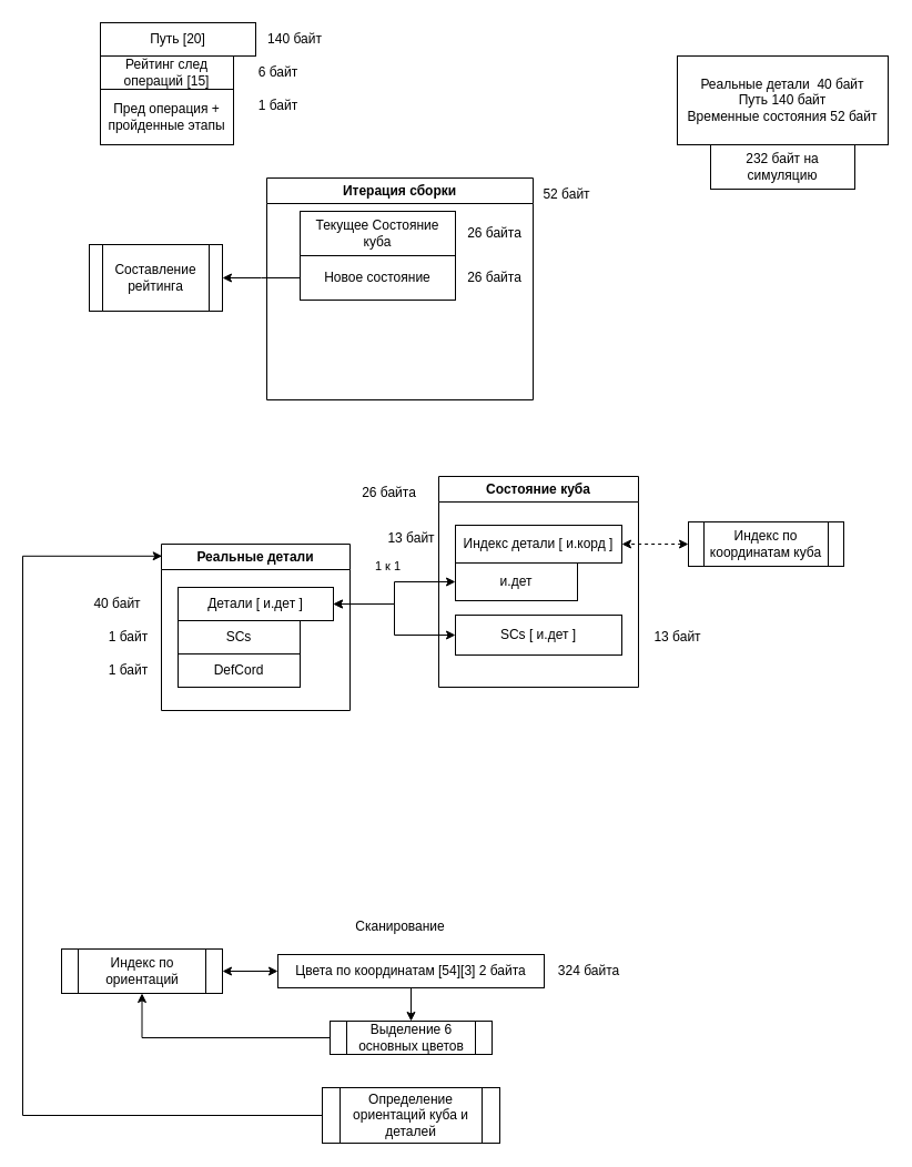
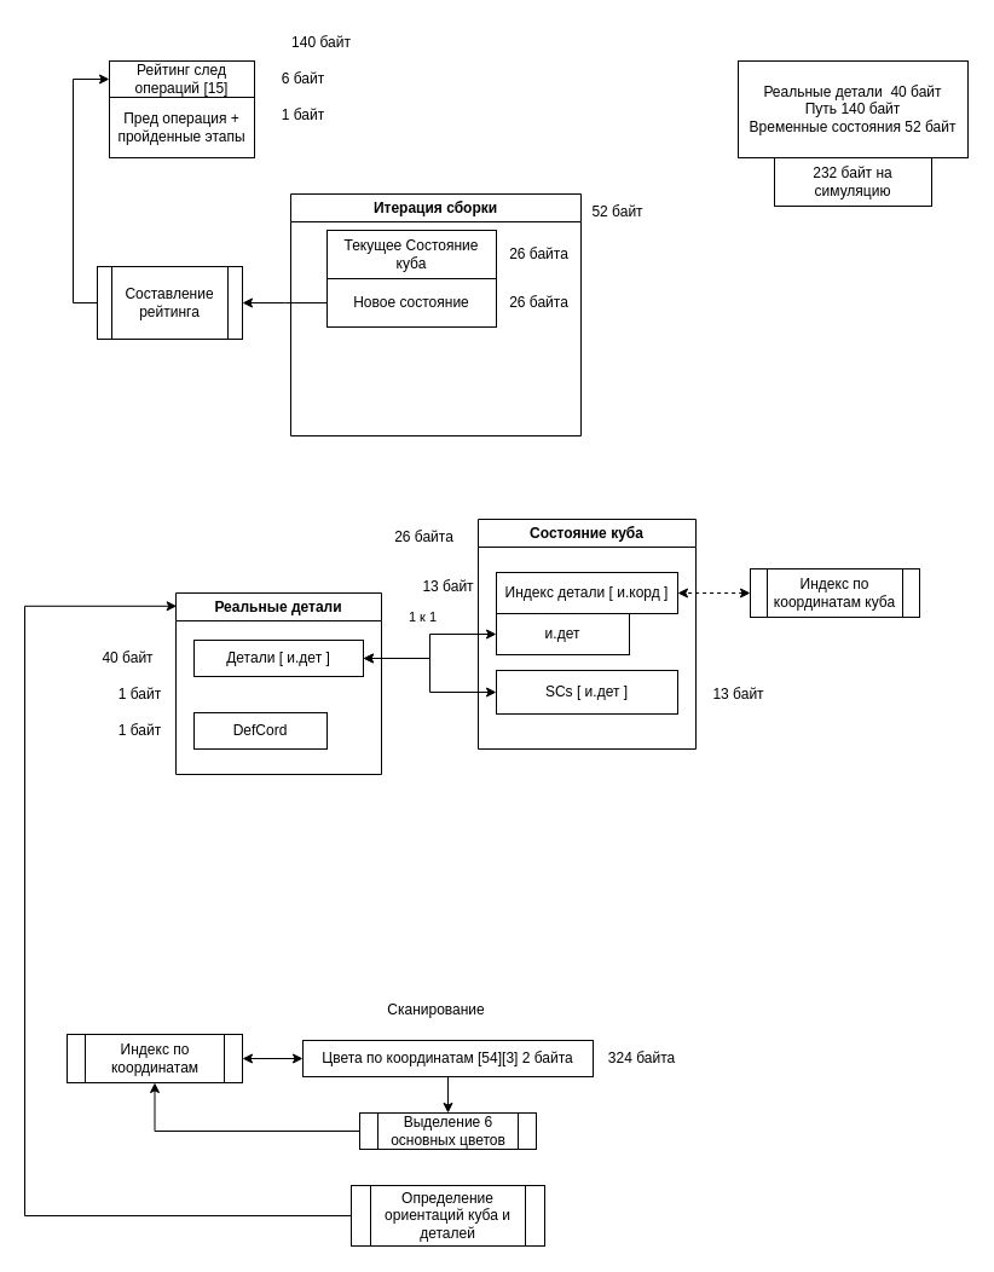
- <mxCell id="20" value="Путь [20]" style="rounded=0;whiteSpace=wrap;html=1;" parent="1" vertex="1"><mxGeometry x="90" y="20" width="140" height="30" as="geometry" /></mxCell>
+ <mxCell id="27" style="edgeStyle=orthogonalEdgeStyle;rounded=0;orthogonalLoop=1;jettySize=auto;html=1;entryX=0;entryY=0.5;entryDx=0;entryDy=0;exitX=0;exitY=0.5;exitDx=0;exitDy=0;" parent="1" source="28" target="21" edge="1"><mxGeometry relative="1" as="geometry" /></mxCell>
- <mxCell id="13" value="SCs" style="rounded=0;whiteSpace=wrap;html=1;" parent="11" vertex="1"><mxGeometry x="15" y="69" width="110" height="30" as="geometry" /></mxCell>
- <mxCell id="44" value="Индекс по ориентаций" style="shape=process;whiteSpace=wrap;html=1;backgroundOutline=1;" parent="1" vertex="1"><mxGeometry x="55" y="855" width="145" height="40" as="geometry" /></mxCell>
+ <mxCell id="44" value="Индекс по координатам" style="shape=process;whiteSpace=wrap;html=1;backgroundOutline=1;" parent="1" vertex="1"><mxGeometry x="55" y="855" width="145" height="40" as="geometry" /></mxCell>
